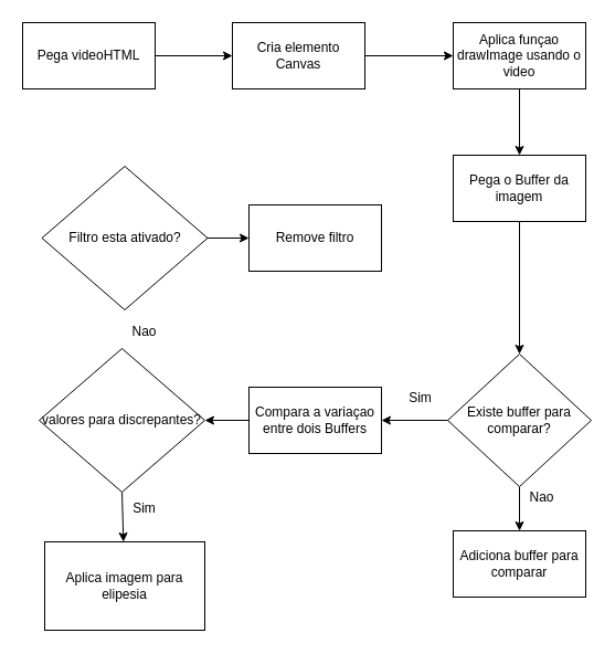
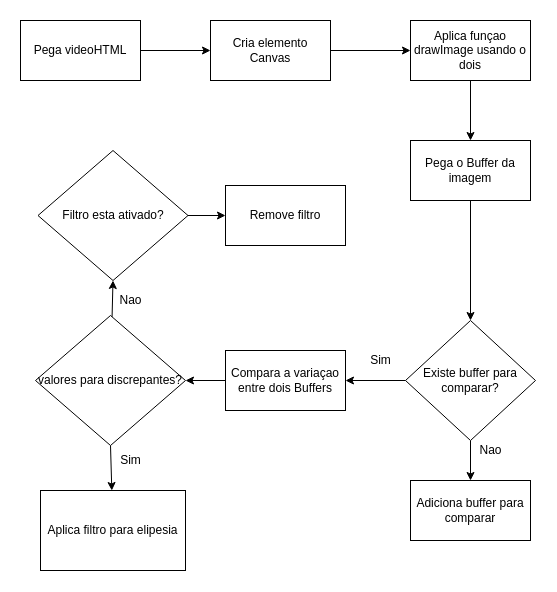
- <mxCell id="7" value="Aplica funçao drawImage usando o video" style="rounded=0;whiteSpace=wrap;html=1;" vertex="1" parent="1"><mxGeometry x="410" y="20" width="120" height="60" as="geometry" /></mxCell>
+ <mxCell id="7" value="Aplica funçao drawImage usando o dois" style="rounded=0;whiteSpace=wrap;html=1;" vertex="1" parent="1"><mxGeometry x="410" y="20" width="120" height="60" as="geometry" /></mxCell>
+ <mxCell id="16" style="edgeStyle=none;html=1;entryX=0.5;entryY=1;entryDx=0;entryDy=0;" edge="1" parent="1" source="17" target="20"><mxGeometry relative="1" as="geometry" /></mxCell>
- <mxCell id="18" value="Aplica imagem para elipesia" style="rounded=0;whiteSpace=wrap;html=1;" vertex="1" parent="1"><mxGeometry x="40" y="490" width="145" height="80" as="geometry" /></mxCell>
+ <mxCell id="18" value="Aplica filtro para elipesia" style="rounded=0;whiteSpace=wrap;html=1;" vertex="1" parent="1"><mxGeometry x="40" y="490" width="145" height="80" as="geometry" /></mxCell>
